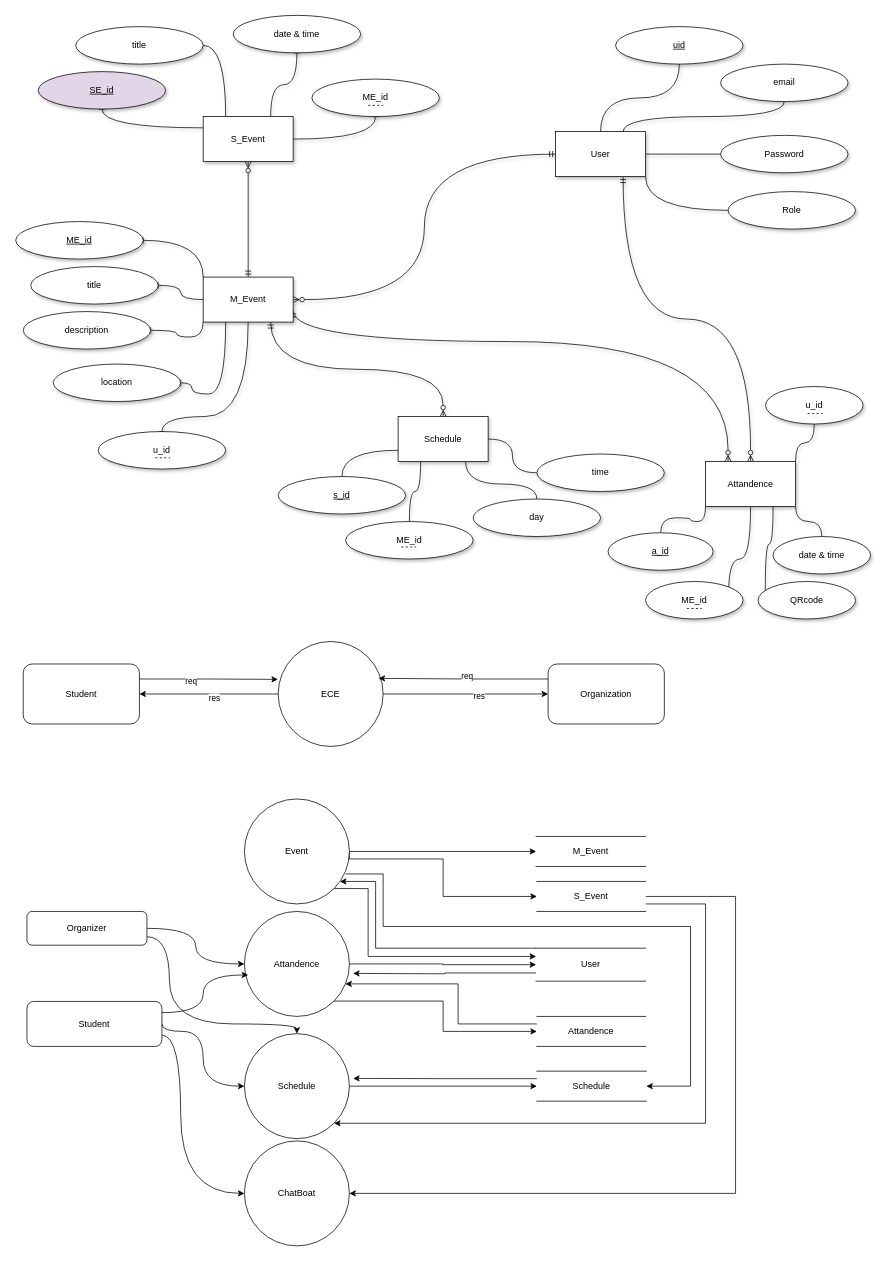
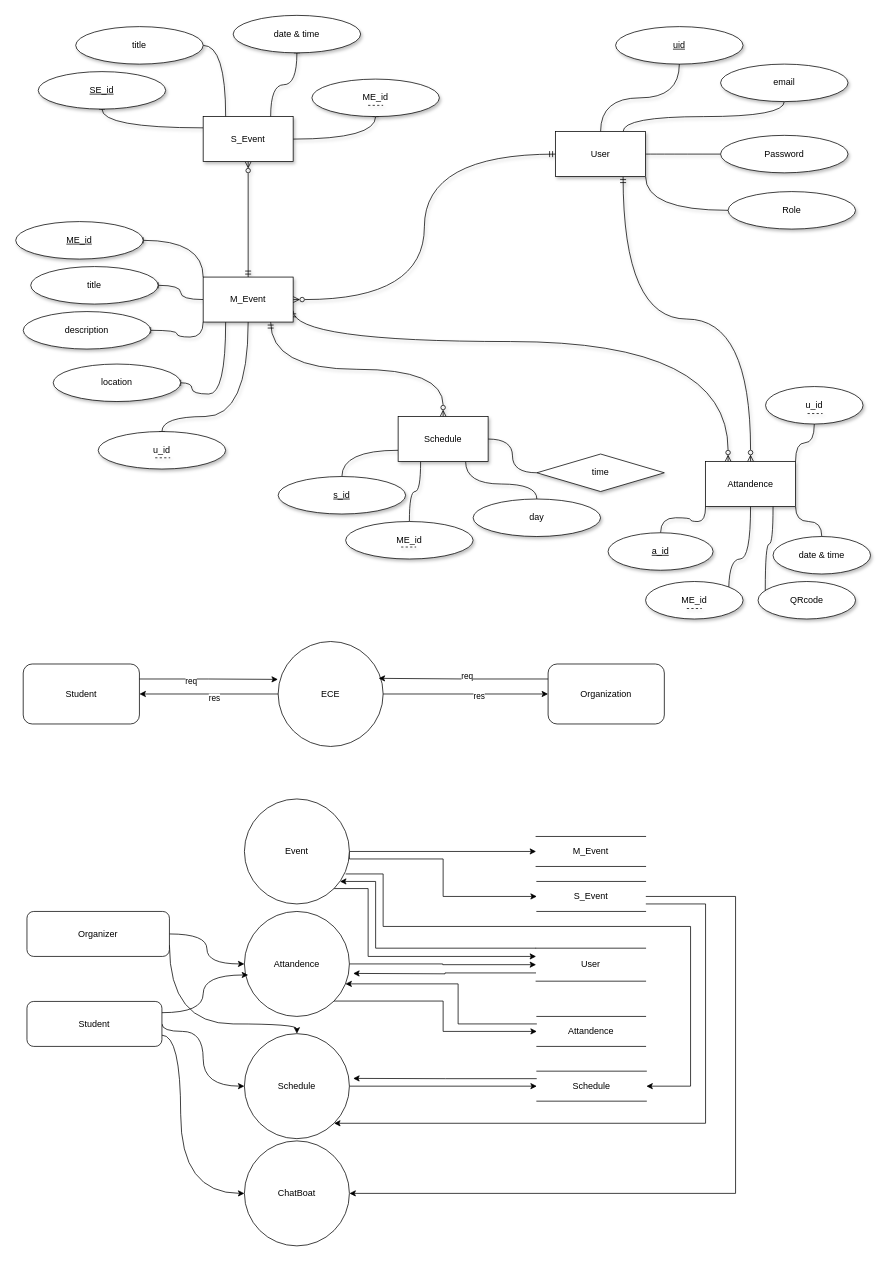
- <mxCell id="48" value="&lt;u&gt;SE_id&lt;/u&gt;" style="ellipse;whiteSpace=wrap;html=1;shadow=1;strokeColor=default;fillColor=#e1d5e7;" parent="1" vertex="1"><mxGeometry x="50" y="95" width="170" height="50" as="geometry" /></mxCell>
+ <mxCell id="48" value="&lt;u&gt;SE_id&lt;/u&gt;" style="ellipse;whiteSpace=wrap;html=1;shadow=1;strokeColor=default;" parent="1" vertex="1"><mxGeometry x="50" y="95" width="170" height="50" as="geometry" /></mxCell>
- <mxCell id="46" value="time" style="ellipse;whiteSpace=wrap;html=1;shadow=1;strokeColor=default;" parent="1" vertex="1"><mxGeometry x="715" y="605" width="170" height="50" as="geometry" /></mxCell>
+ <mxCell id="46" value="time" style="rhombus;whiteSpace=wrap;html=1;shadow=1;strokeColor=default;" parent="1" vertex="1"><mxGeometry x="715" y="605" width="170" height="50" as="geometry" /></mxCell>
- <mxCell id="66" value="Organizer" style="rounded=1;whiteSpace=wrap;html=1;" parent="1" vertex="1"><mxGeometry x="35" y="1215" width="160" height="45" as="geometry" /></mxCell>
+ <mxCell id="66" value="Organizer" style="rounded=1;whiteSpace=wrap;html=1;" parent="1" vertex="1"><mxGeometry x="35" y="1215" width="190" height="60" as="geometry" /></mxCell>
